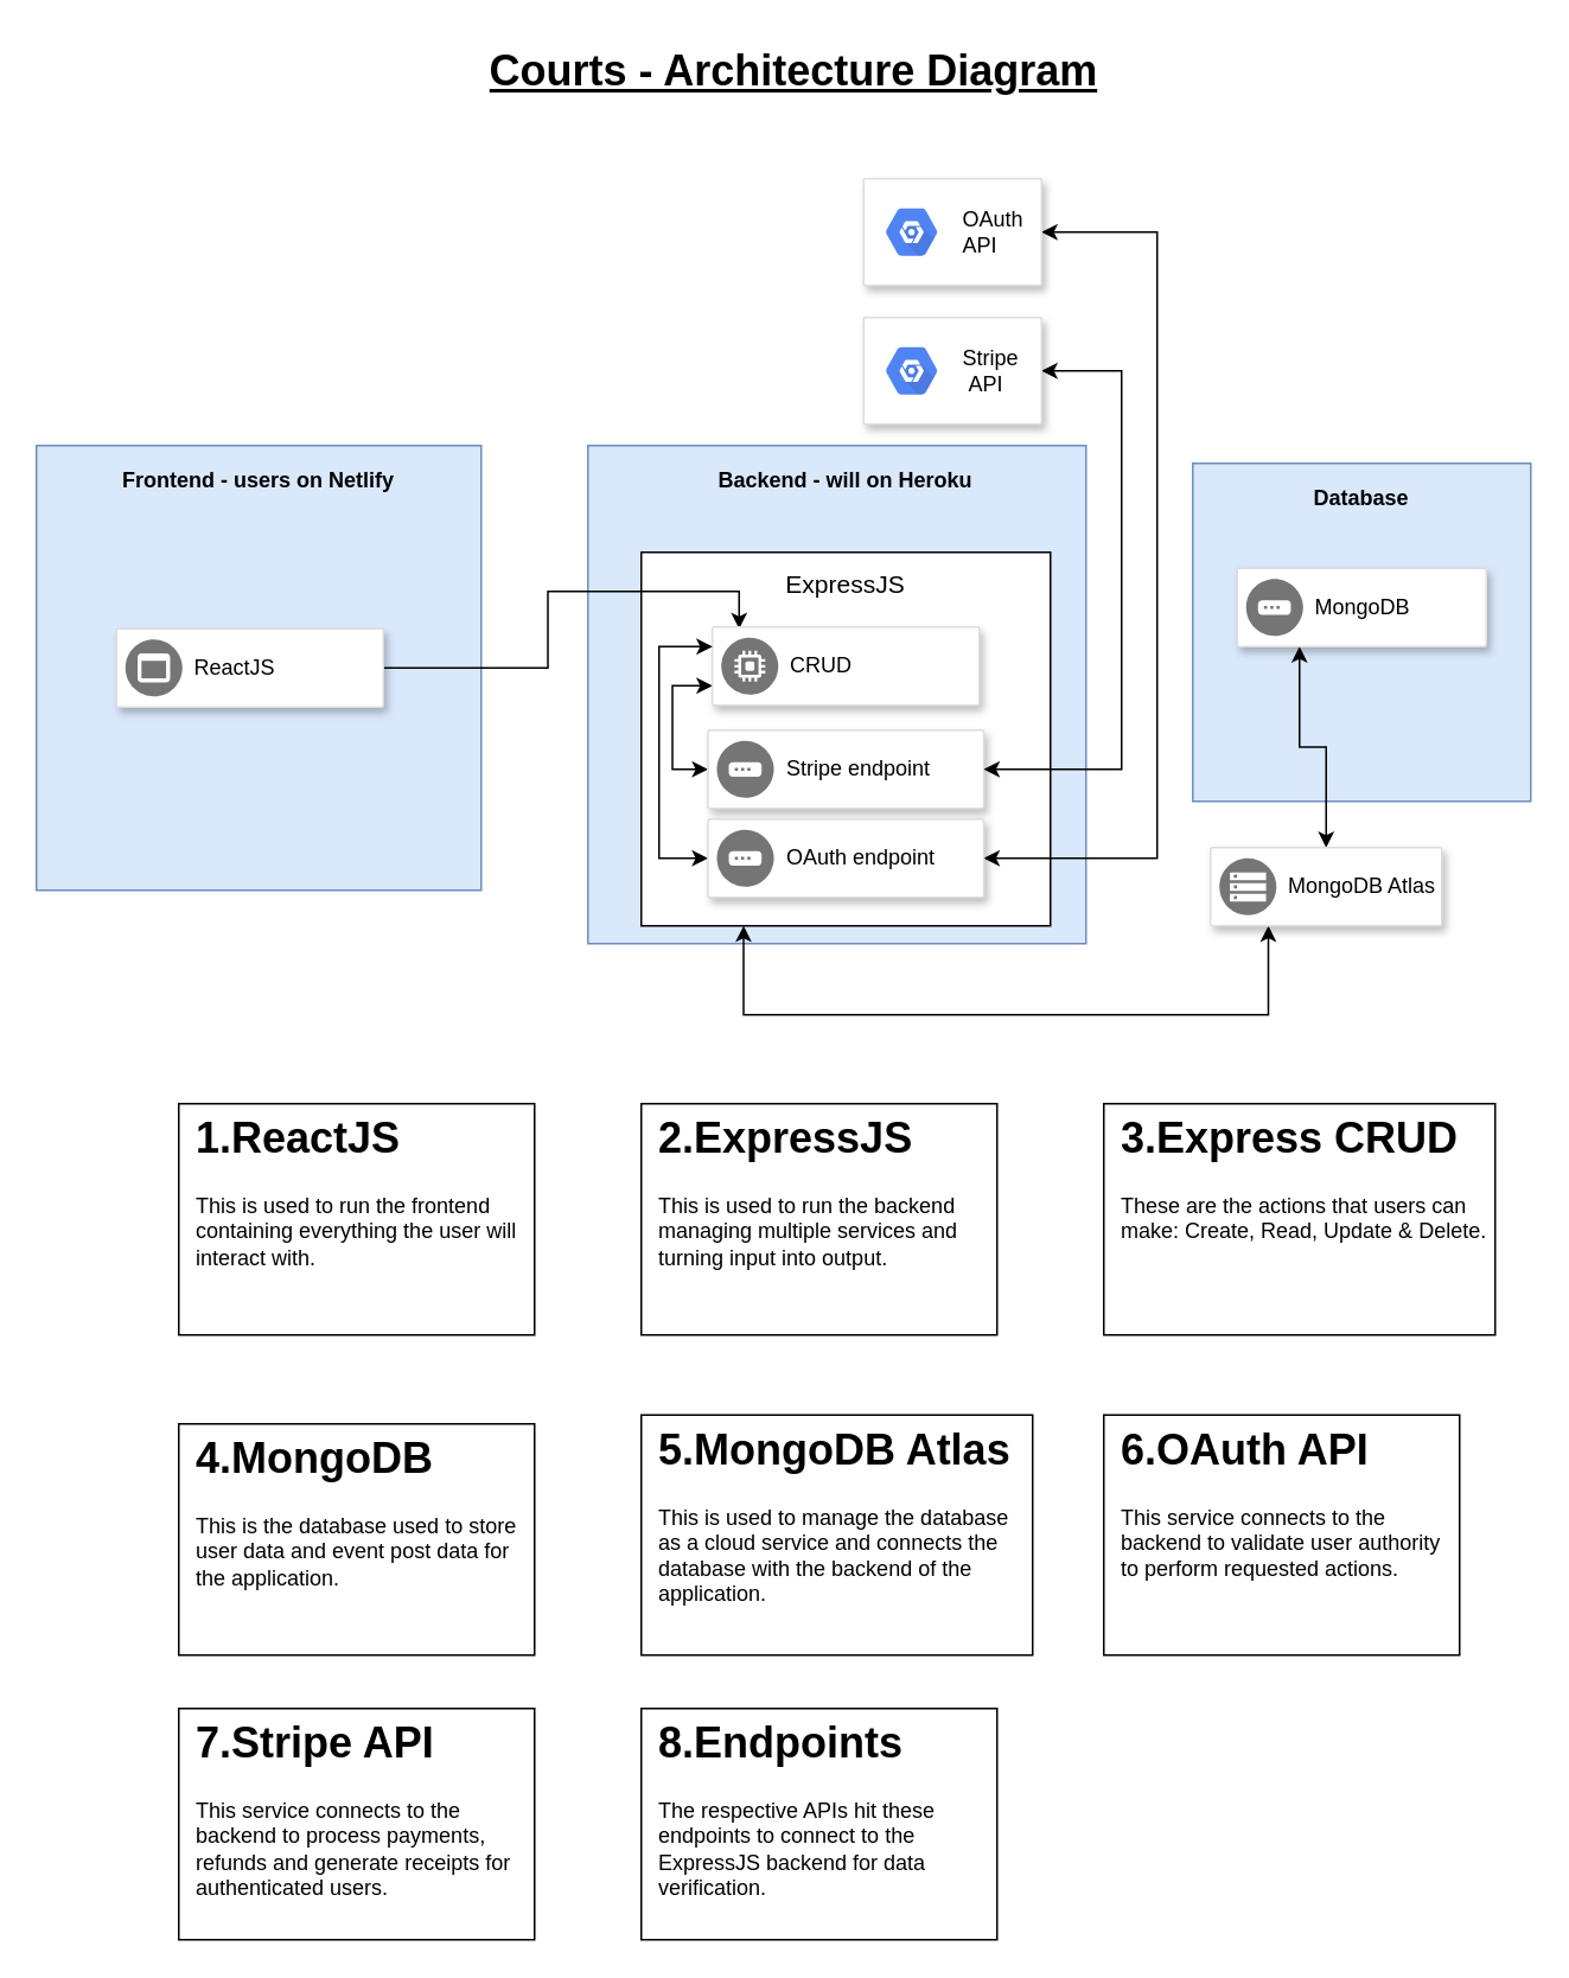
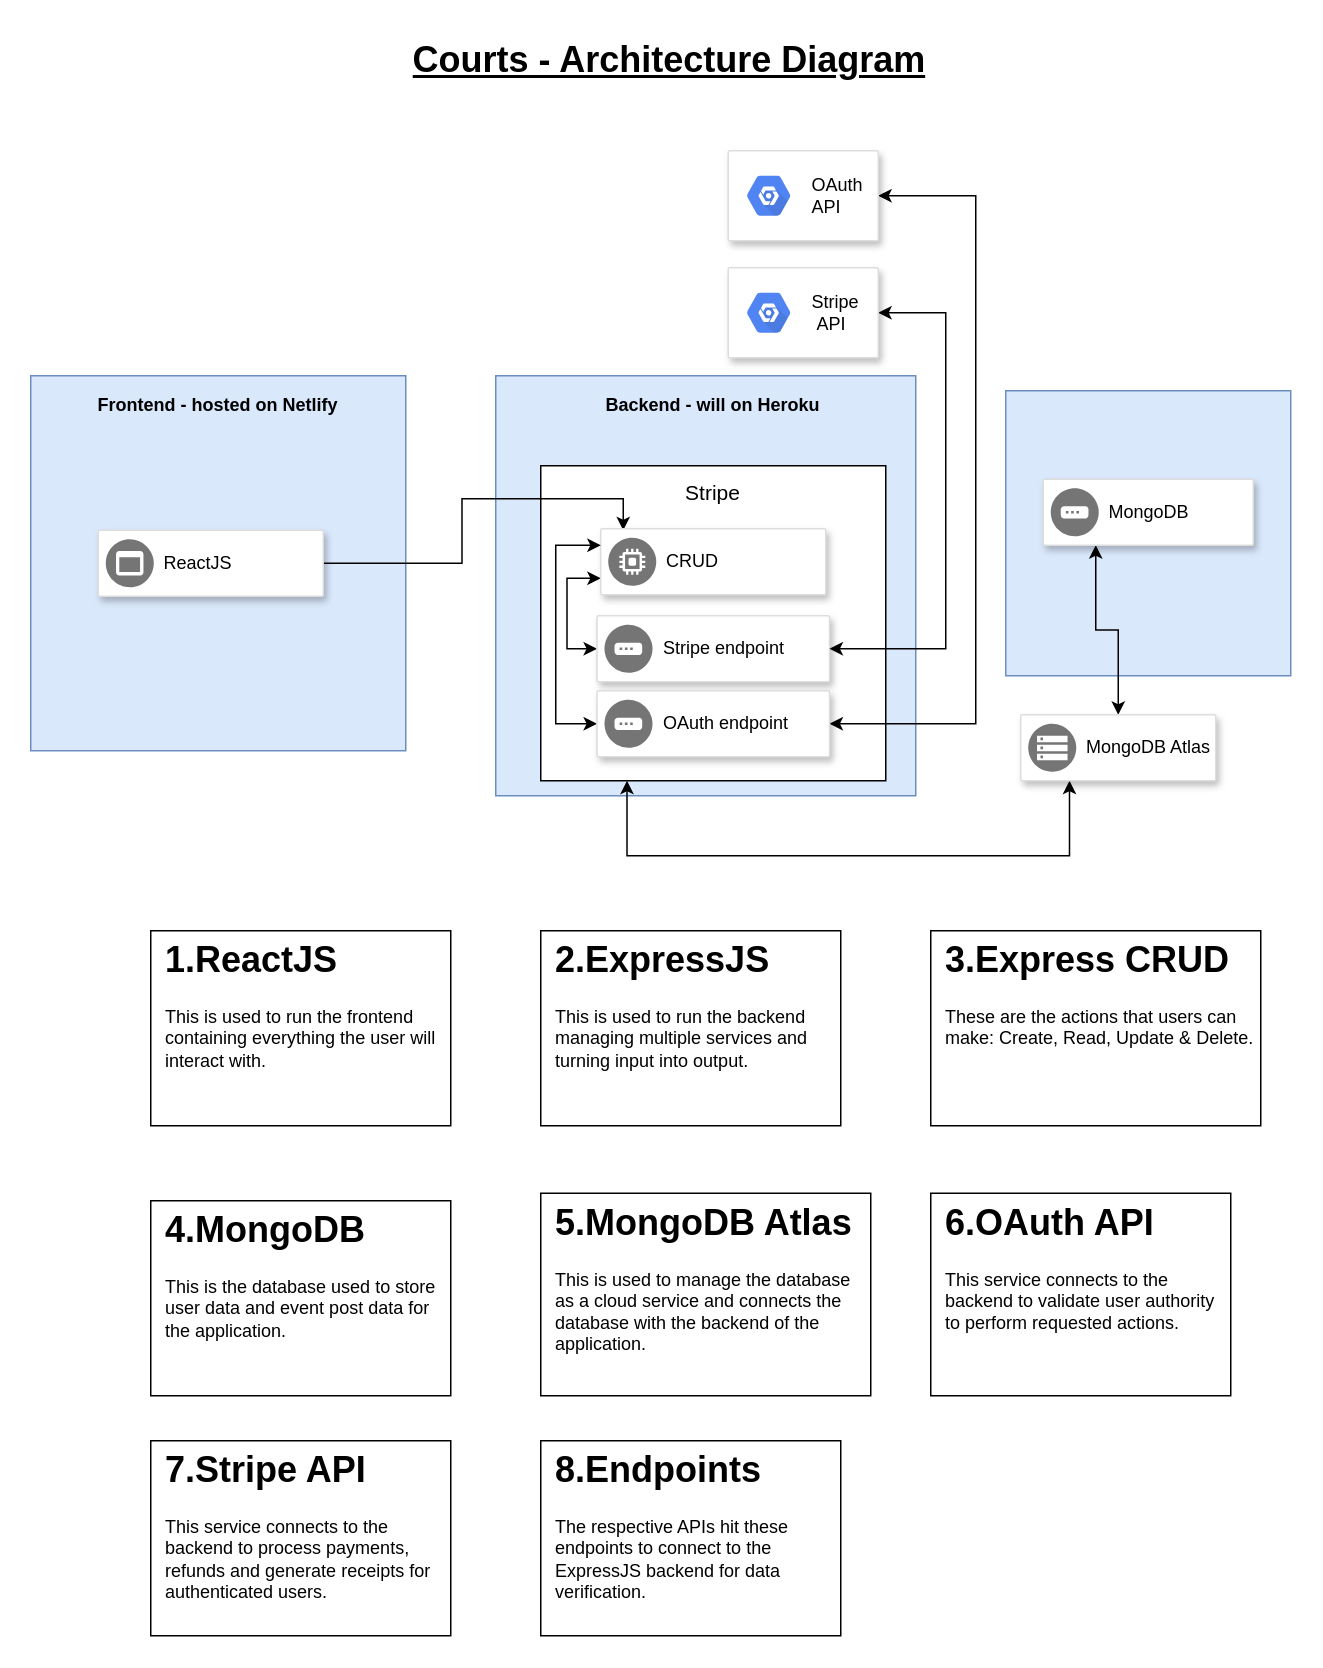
- <mxCell id="7" value="Frontend - users on Netlify" style="text;html=1;strokeColor=none;fillColor=none;align=center;verticalAlign=middle;whiteSpace=wrap;rounded=0;fontStyle=1" parent="1" vertex="1"><mxGeometry x="60" y="260" width="170" height="20" as="geometry" /></mxCell>
+ <mxCell id="7" value="Frontend - hosted on Netlify" style="text;html=1;strokeColor=none;fillColor=none;align=center;verticalAlign=middle;whiteSpace=wrap;rounded=0;fontStyle=1" parent="1" vertex="1"><mxGeometry x="60" y="260" width="170" height="20" as="geometry" /></mxCell>
- <mxCell id="9" value="Database" style="text;html=1;strokeColor=none;fillColor=none;align=center;verticalAlign=middle;whiteSpace=wrap;rounded=0;fontStyle=1" parent="1" vertex="1"><mxGeometry x="745" y="270" width="40" height="20" as="geometry" /></mxCell>
- <mxCell id="34" value="&lt;font style=&quot;font-size: 14px&quot;&gt;ExpressJS&lt;/font&gt;" style="text;html=1;strokeColor=none;fillColor=none;align=center;verticalAlign=middle;whiteSpace=wrap;rounded=0;" parent="1" vertex="1"><mxGeometry x="400" y="303" width="150" height="50" as="geometry" /></mxCell>
+ <mxCell id="34" value="&lt;font style=&quot;font-size: 14px&quot;&gt;Stripe&lt;/font&gt;" style="text;html=1;strokeColor=none;fillColor=none;align=center;verticalAlign=middle;whiteSpace=wrap;rounded=0;" parent="1" vertex="1"><mxGeometry x="400" y="303" width="150" height="50" as="geometry" /></mxCell>
